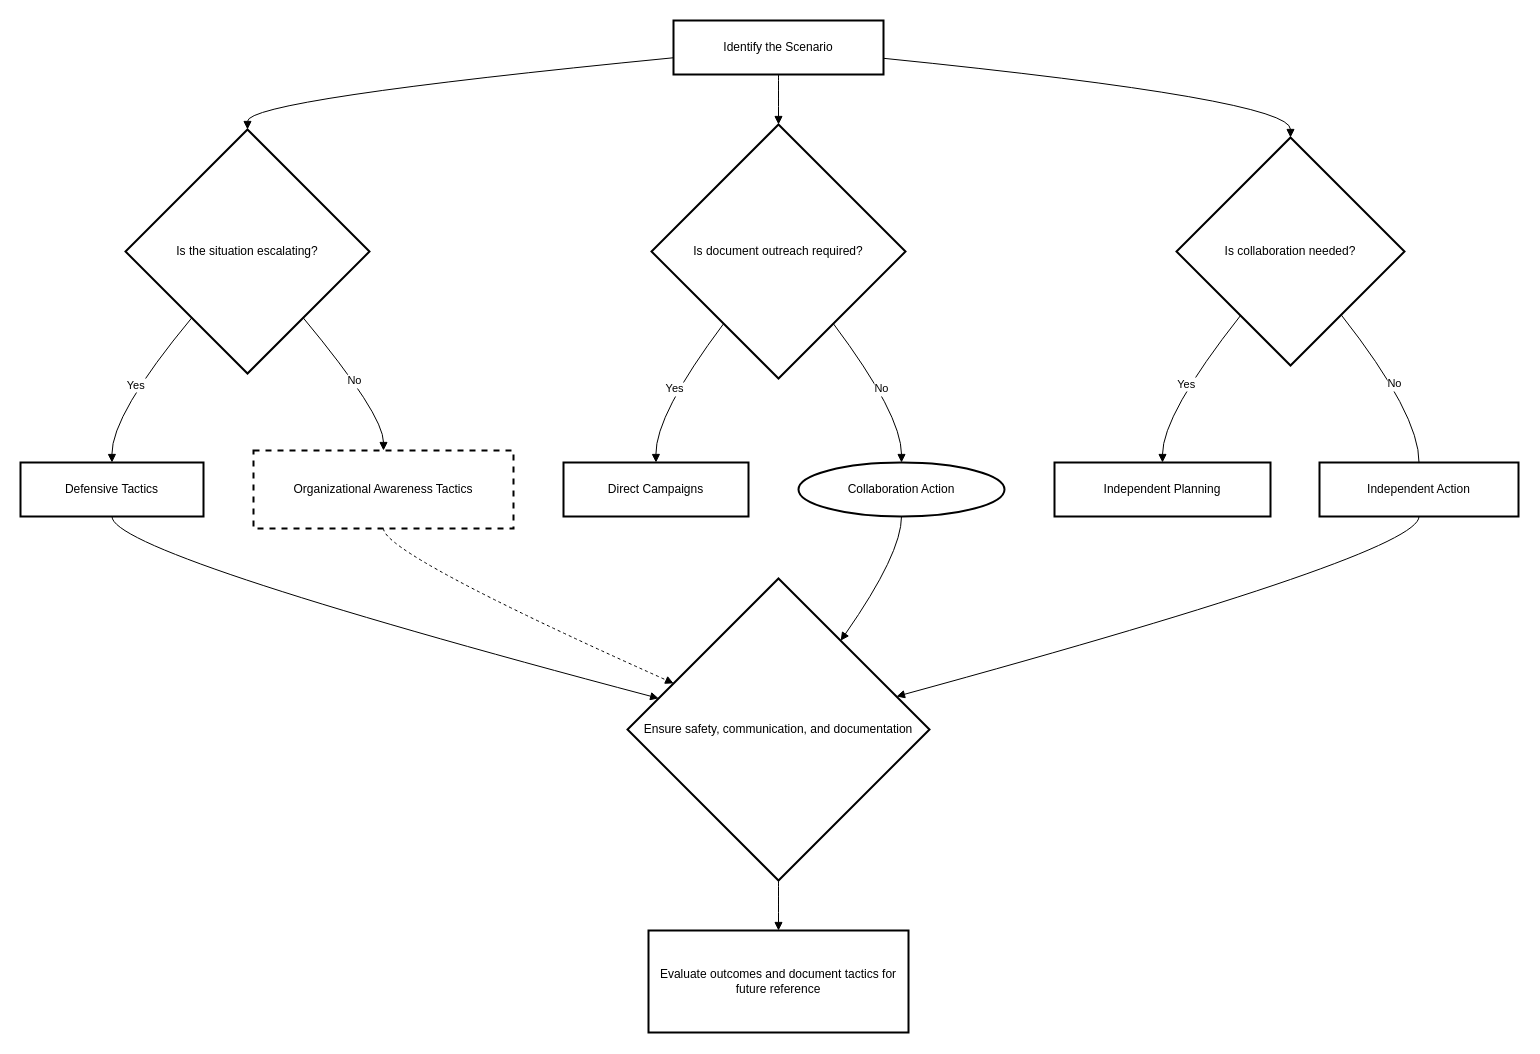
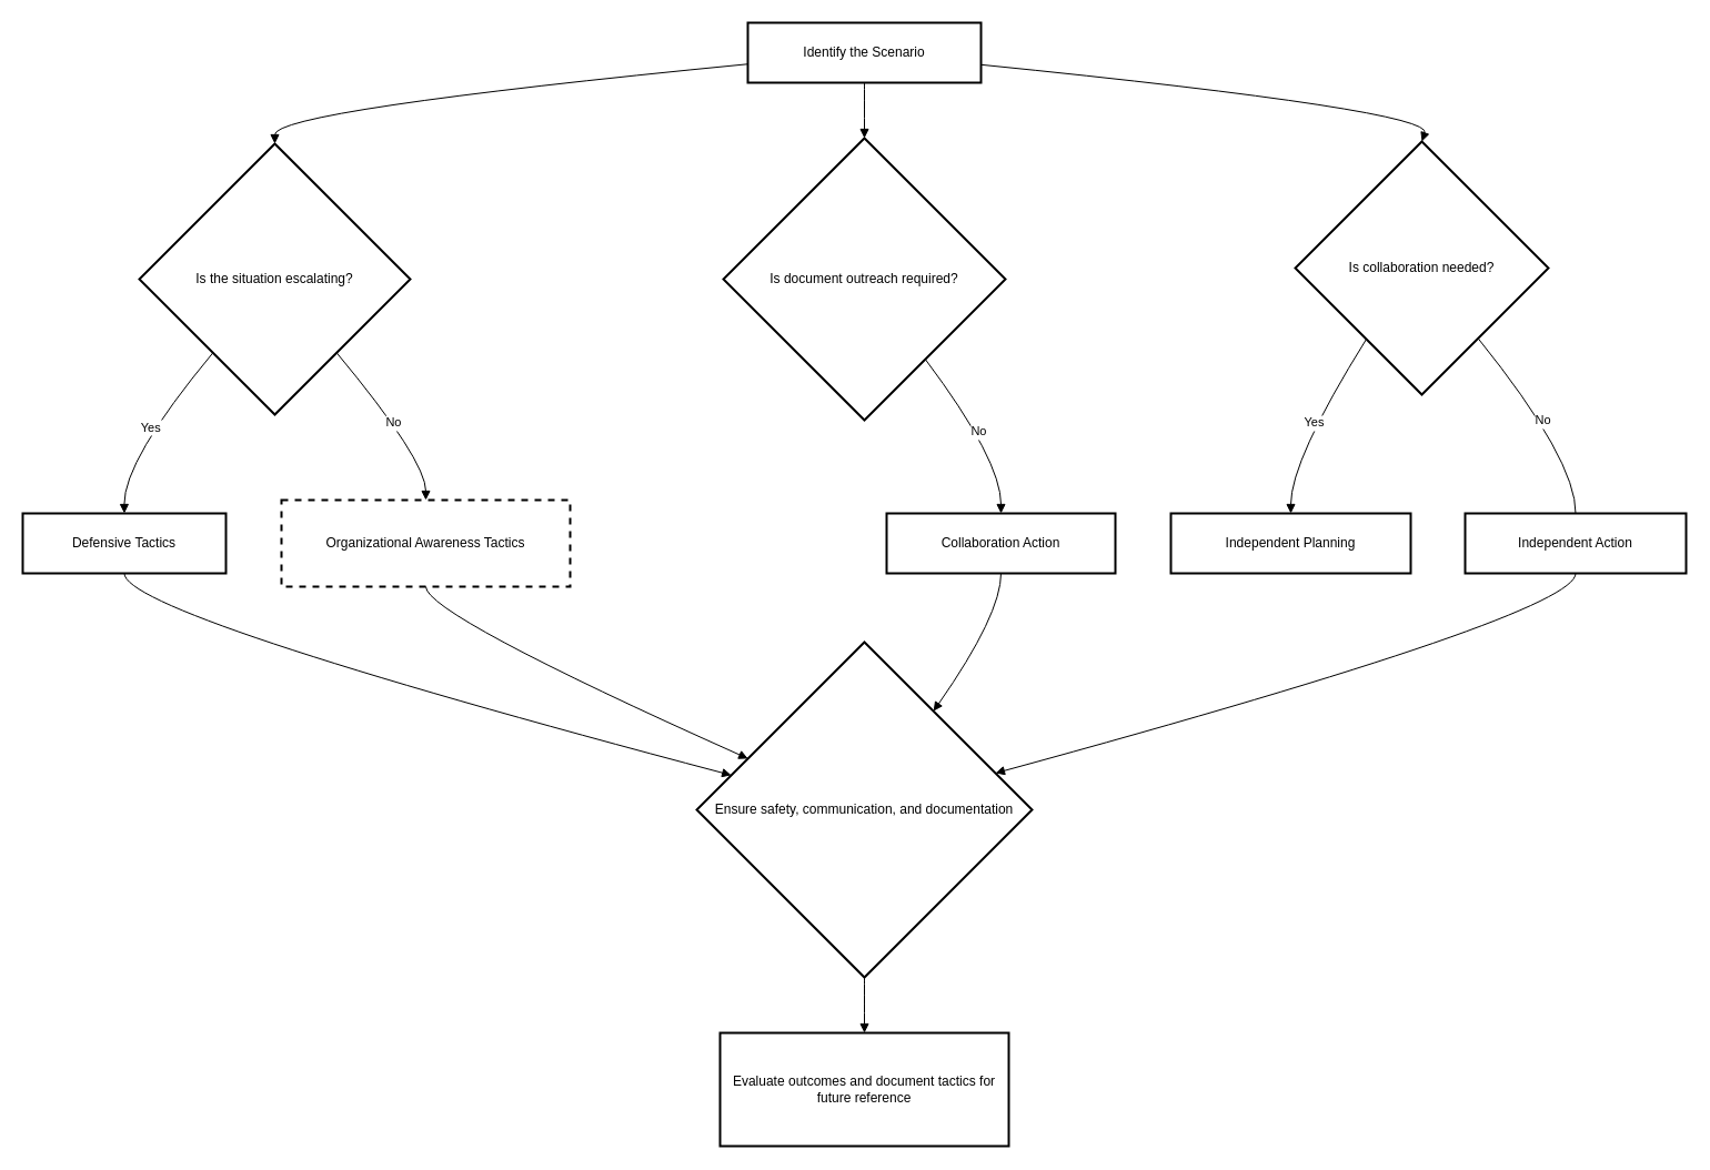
- <mxCell id="5" value="Is collaboration needed?" style="rhombus;strokeWidth=2;whiteSpace=wrap;" vertex="1" parent="1"><mxGeometry x="1176" y="137" width="228" height="228" as="geometry" /></mxCell>
+ <mxCell id="5" value="Is collaboration needed?" style="rhombus;strokeWidth=2;whiteSpace=wrap;" vertex="1" parent="1"><mxGeometry x="1166" y="127" width="228" height="228" as="geometry" /></mxCell>
- <mxCell id="19" value="Yes" style="curved=1;startArrow=none;endArrow=block;exitX=0.12;exitY=1;entryX=0.5;entryY=0;" edge="1" parent="1" source="4" target="8"><mxGeometry relative="1" as="geometry"><Array as="points"><mxPoint x="655" y="414" /></Array></mxGeometry></mxCell>
- <mxCell id="8" value="Direct Campaigns" style="whiteSpace=wrap;strokeWidth=2;" vertex="1" parent="1"><mxGeometry x="563" y="462" width="185" height="54" as="geometry" /></mxCell>
- <mxCell id="9" value="Collaboration Action" style="ellipse;whiteSpace=wrap;strokeWidth=2;" vertex="1" parent="1"><mxGeometry x="798" y="462" width="206" height="54" as="geometry" /></mxCell>
+ <mxCell id="9" value="Collaboration Action" style="whiteSpace=wrap;strokeWidth=2;" vertex="1" parent="1"><mxGeometry x="798" y="462" width="206" height="54" as="geometry" /></mxCell>
- <mxCell id="24" value="" style="curved=1;startArrow=none;endArrow=block;exitX=0.5;exitY=1;entryX=0;entryY=0.28;dashed=1;" edge="1" parent="1" source="7" target="12"><mxGeometry relative="1" as="geometry"><Array as="points"><mxPoint x="383" y="553" /></Array></mxGeometry></mxCell>
+ <mxCell id="24" value="" style="curved=1;startArrow=none;endArrow=block;exitX=0.5;exitY=1;entryX=0;entryY=0.28;" edge="1" parent="1" source="7" target="12"><mxGeometry relative="1" as="geometry"><Array as="points"><mxPoint x="383" y="553" /></Array></mxGeometry></mxCell>
